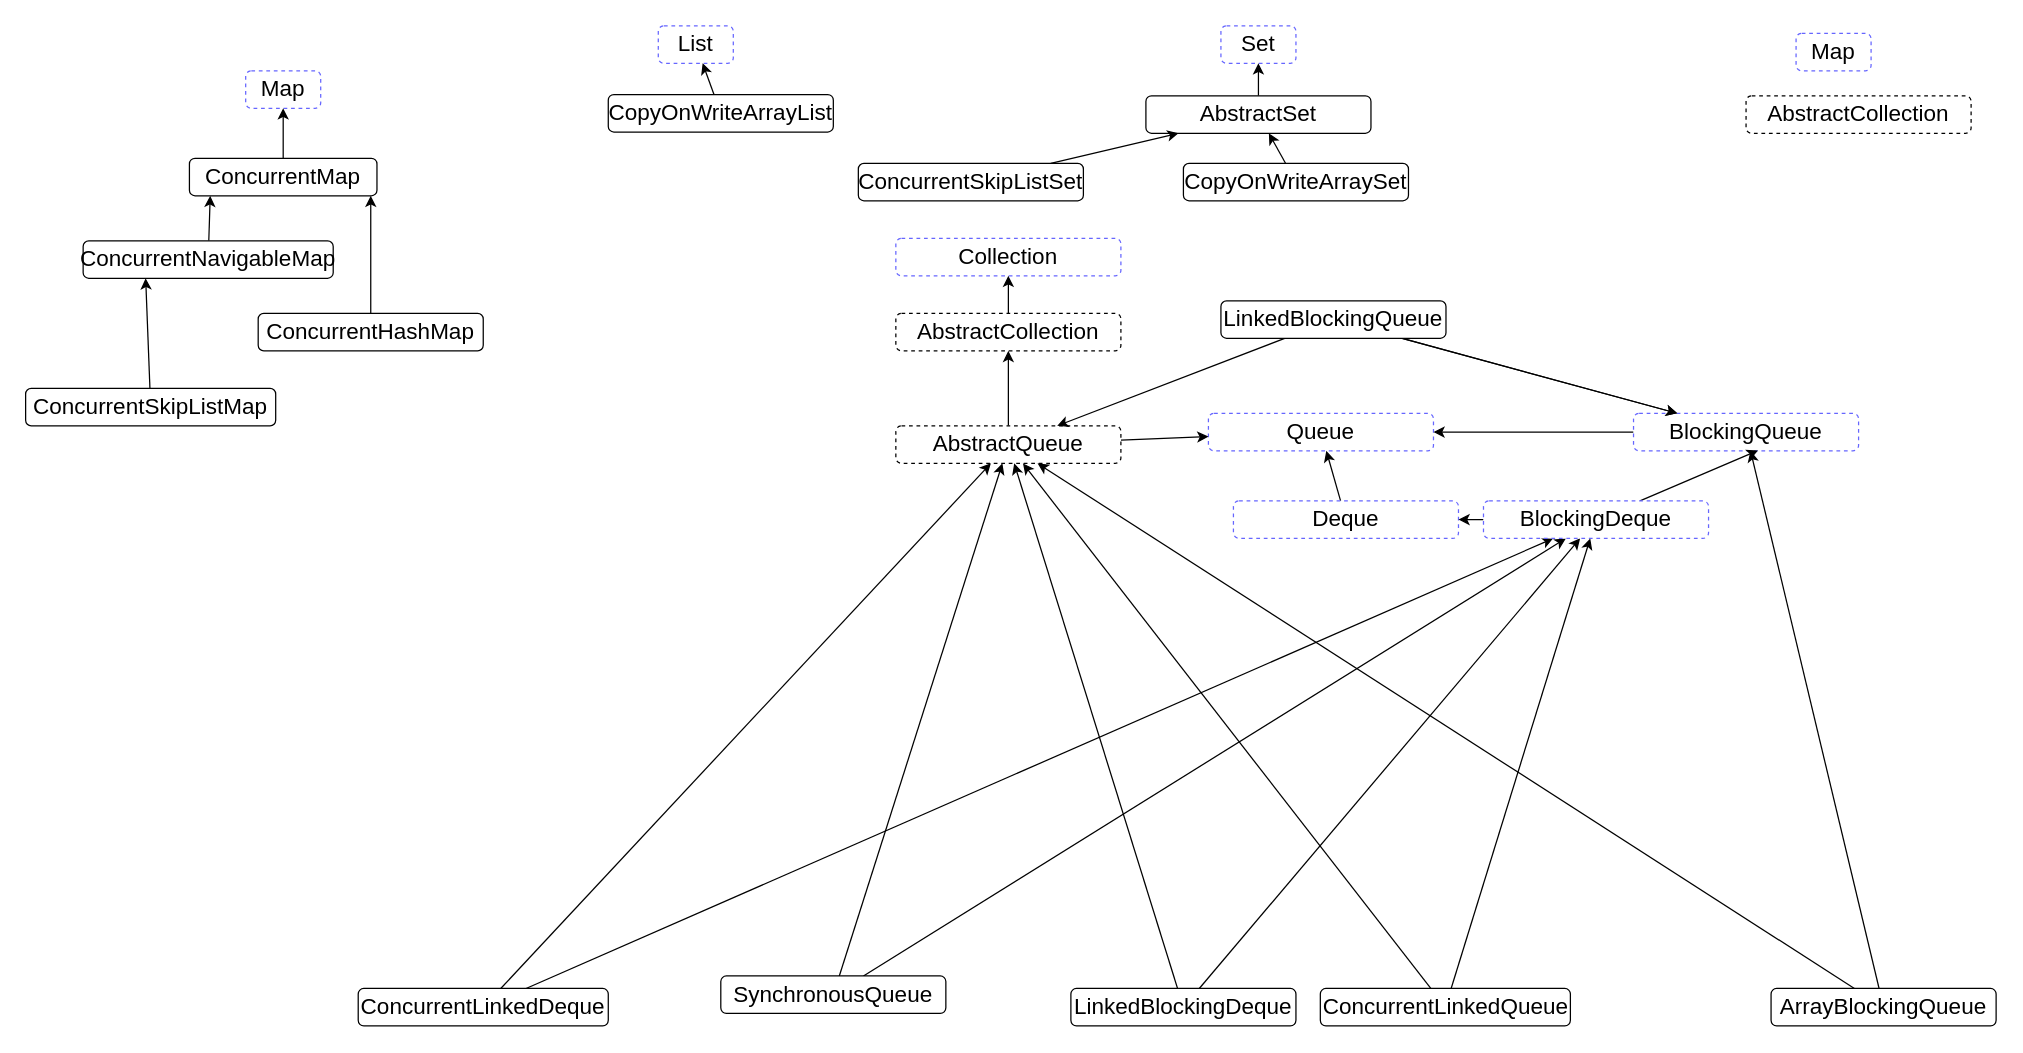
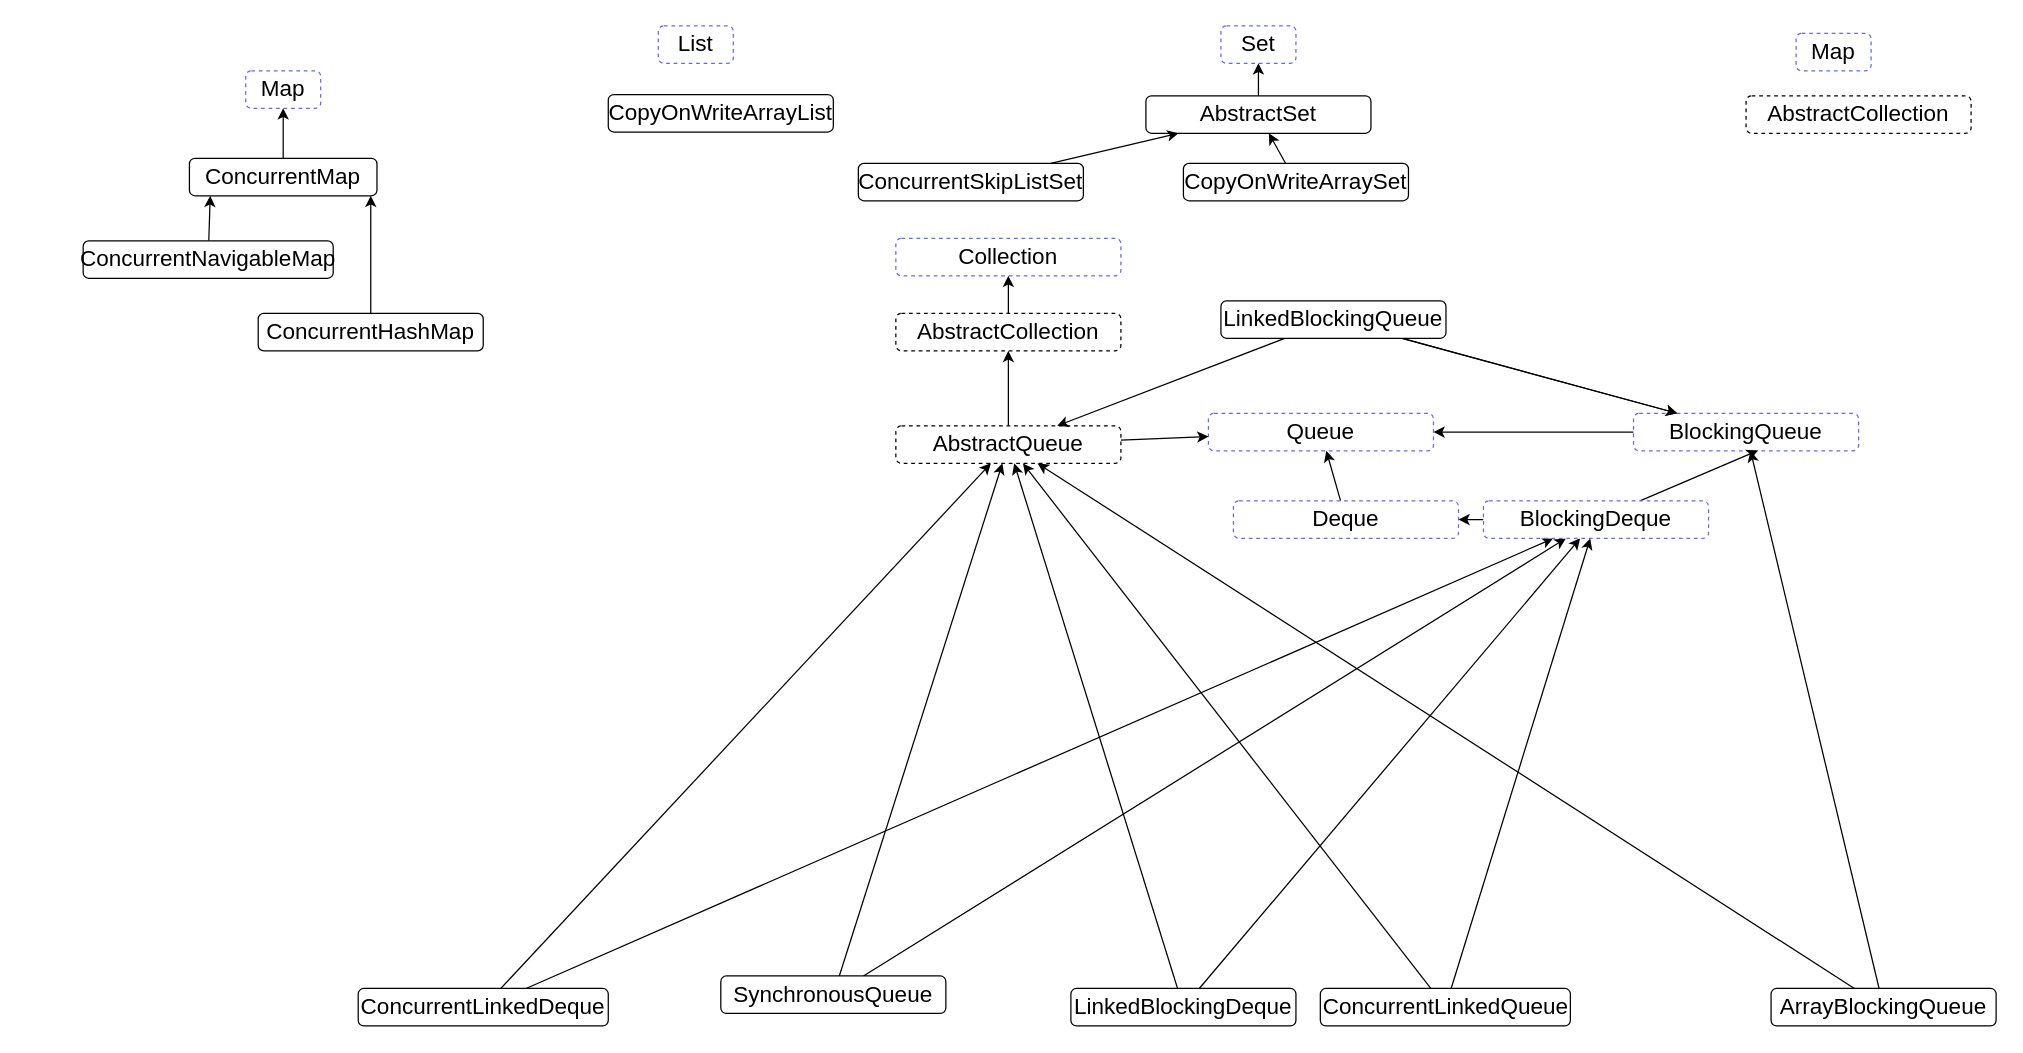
- <mxCell id="7" value="" style="edgeStyle=none;rounded=0;orthogonalLoop=1;jettySize=auto;html=1;fontSize=18;" edge="1" parent="1" source="8" target="3"><mxGeometry relative="1" as="geometry" /></mxCell>
- <mxCell id="53" style="edgeStyle=none;rounded=0;orthogonalLoop=1;jettySize=auto;html=1;entryX=0.25;entryY=1;entryDx=0;entryDy=0;fontSize=18;" edge="1" parent="1" source="54" target="12"><mxGeometry relative="1" as="geometry" /></mxCell>
- <mxCell id="54" value="ConcurrentSkipListMap" style="rounded=1;whiteSpace=wrap;html=1;fontSize=18;" vertex="1" parent="1"><mxGeometry x="20" y="310" width="200" height="30" as="geometry" /></mxCell>
